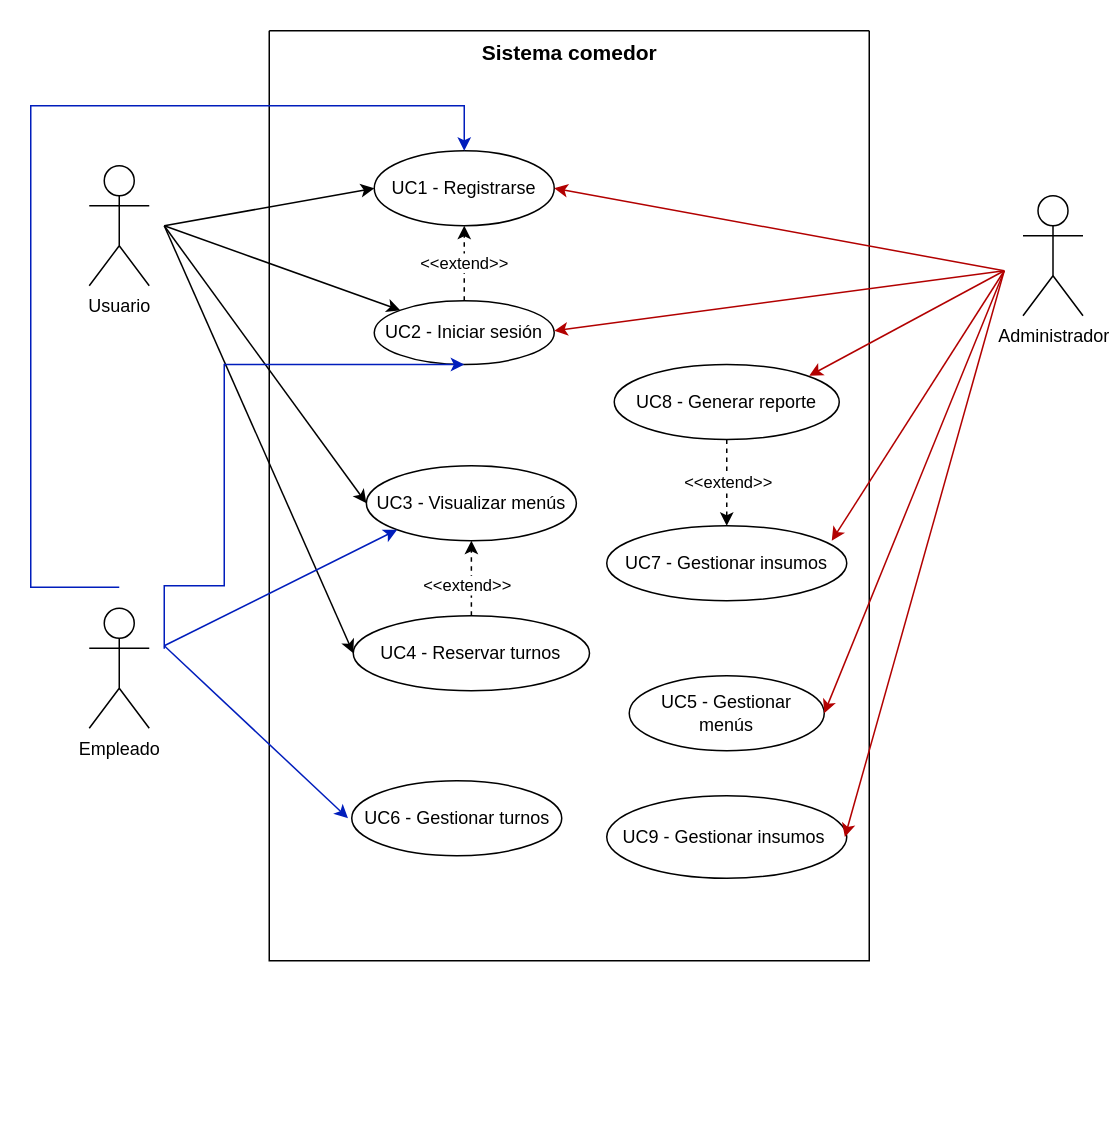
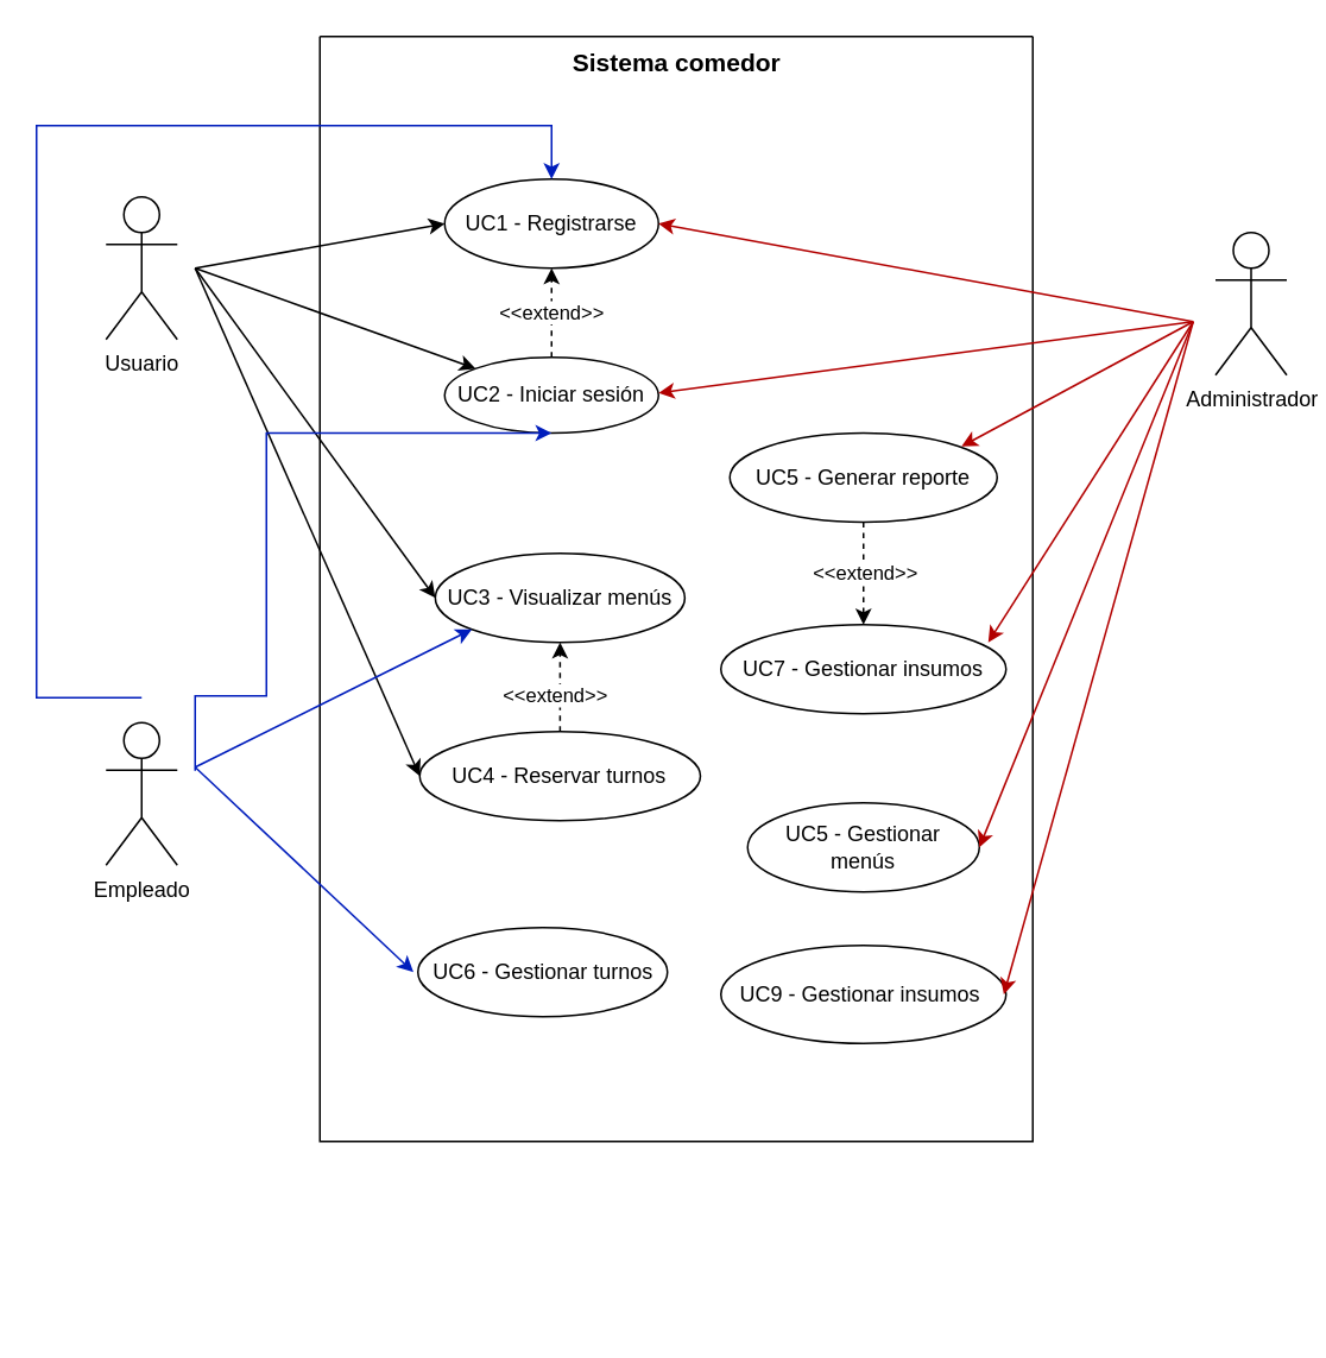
- <mxCell id="24" value="UC8 - Generar reporte" style="text;html=1;align=center;verticalAlign=middle;whiteSpace=wrap;rounded=0;" parent="22" vertex="1"><mxGeometry x="10" y="10" width="130" height="30" as="geometry" /></mxCell>
+ <mxCell id="24" value="UC5 - Generar reporte" style="text;html=1;align=center;verticalAlign=middle;whiteSpace=wrap;rounded=0;" parent="22" vertex="1"><mxGeometry x="10" y="10" width="130" height="30" as="geometry" /></mxCell>
